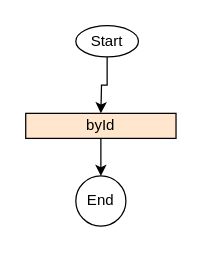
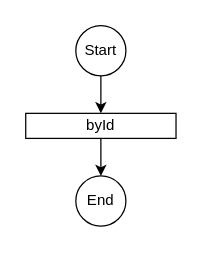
- <mxCell id="2" value="Start" style="ellipse;whiteSpace=wrap;html=1;aspect=fixed;" vertex="1" parent="1"><mxGeometry x="60" y="20" width="50" height="25" as="geometry" /></mxCell>
+ <mxCell id="2" value="Start" style="ellipse;whiteSpace=wrap;html=1;aspect=fixed;" vertex="1" parent="1"><mxGeometry x="60" y="20" width="40" height="40" as="geometry" /></mxCell>
- <mxCell id="6" value="byId" style="rounded=0;whiteSpace=wrap;html=1;fillColor=#ffe6cc;" vertex="1" parent="1"><mxGeometry x="20" y="90" width="120" height="20" as="geometry" /></mxCell>
+ <mxCell id="6" value="byId" style="rounded=0;whiteSpace=wrap;html=1;" vertex="1" parent="1"><mxGeometry x="20" y="90" width="120" height="20" as="geometry" /></mxCell>
